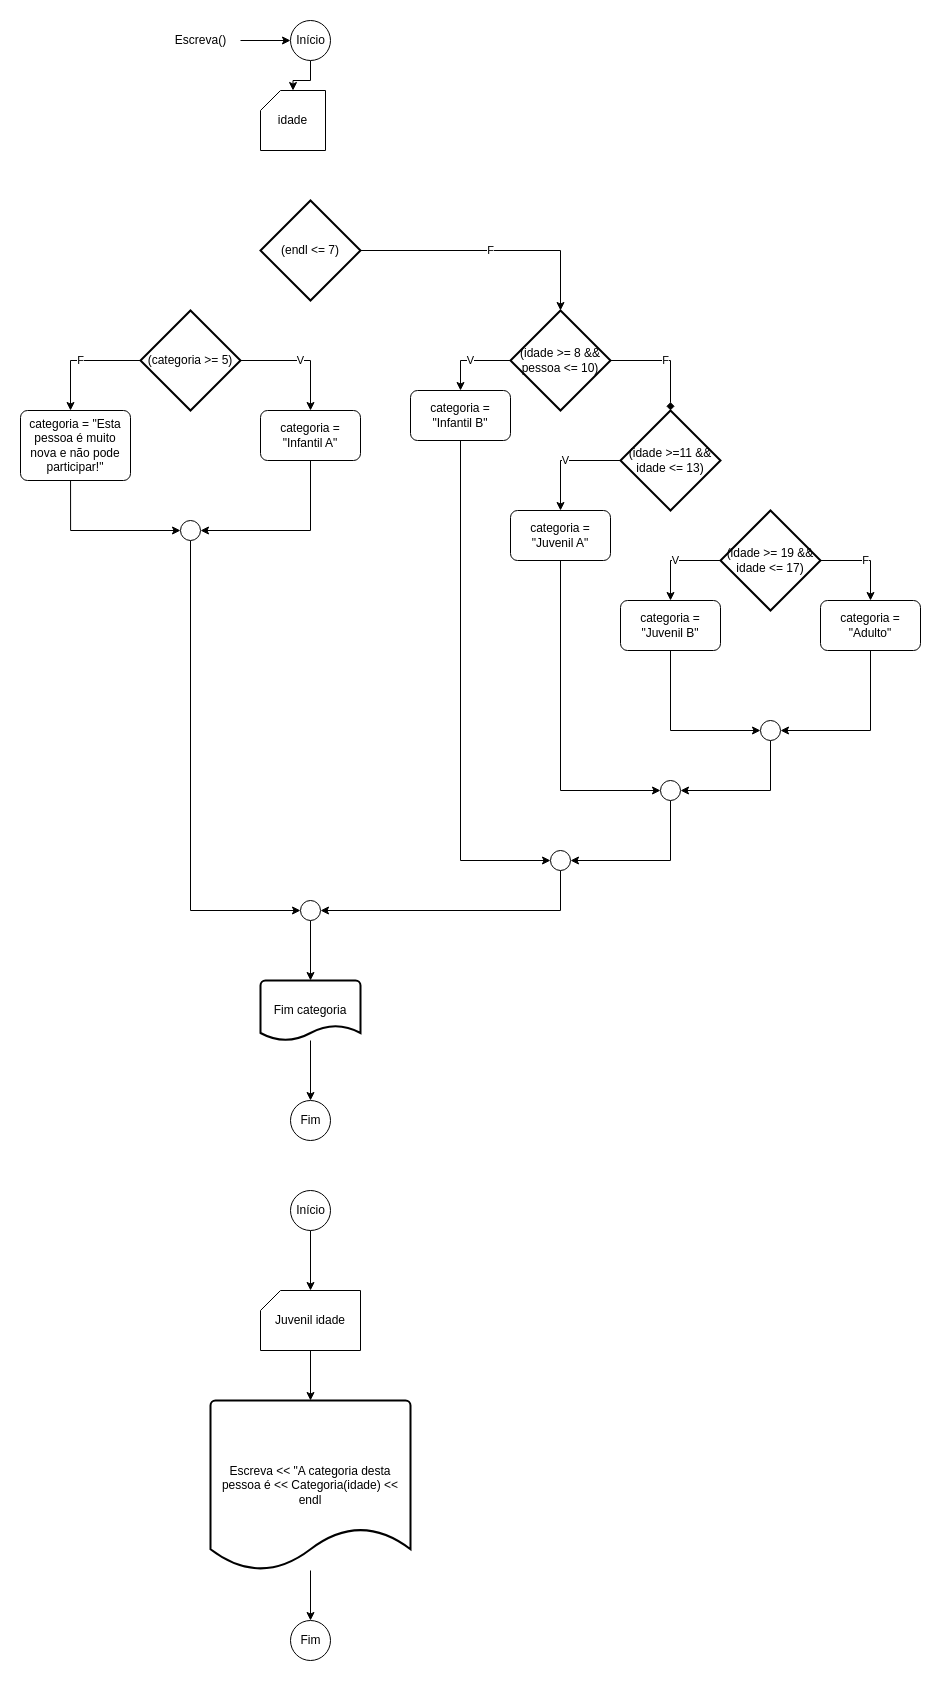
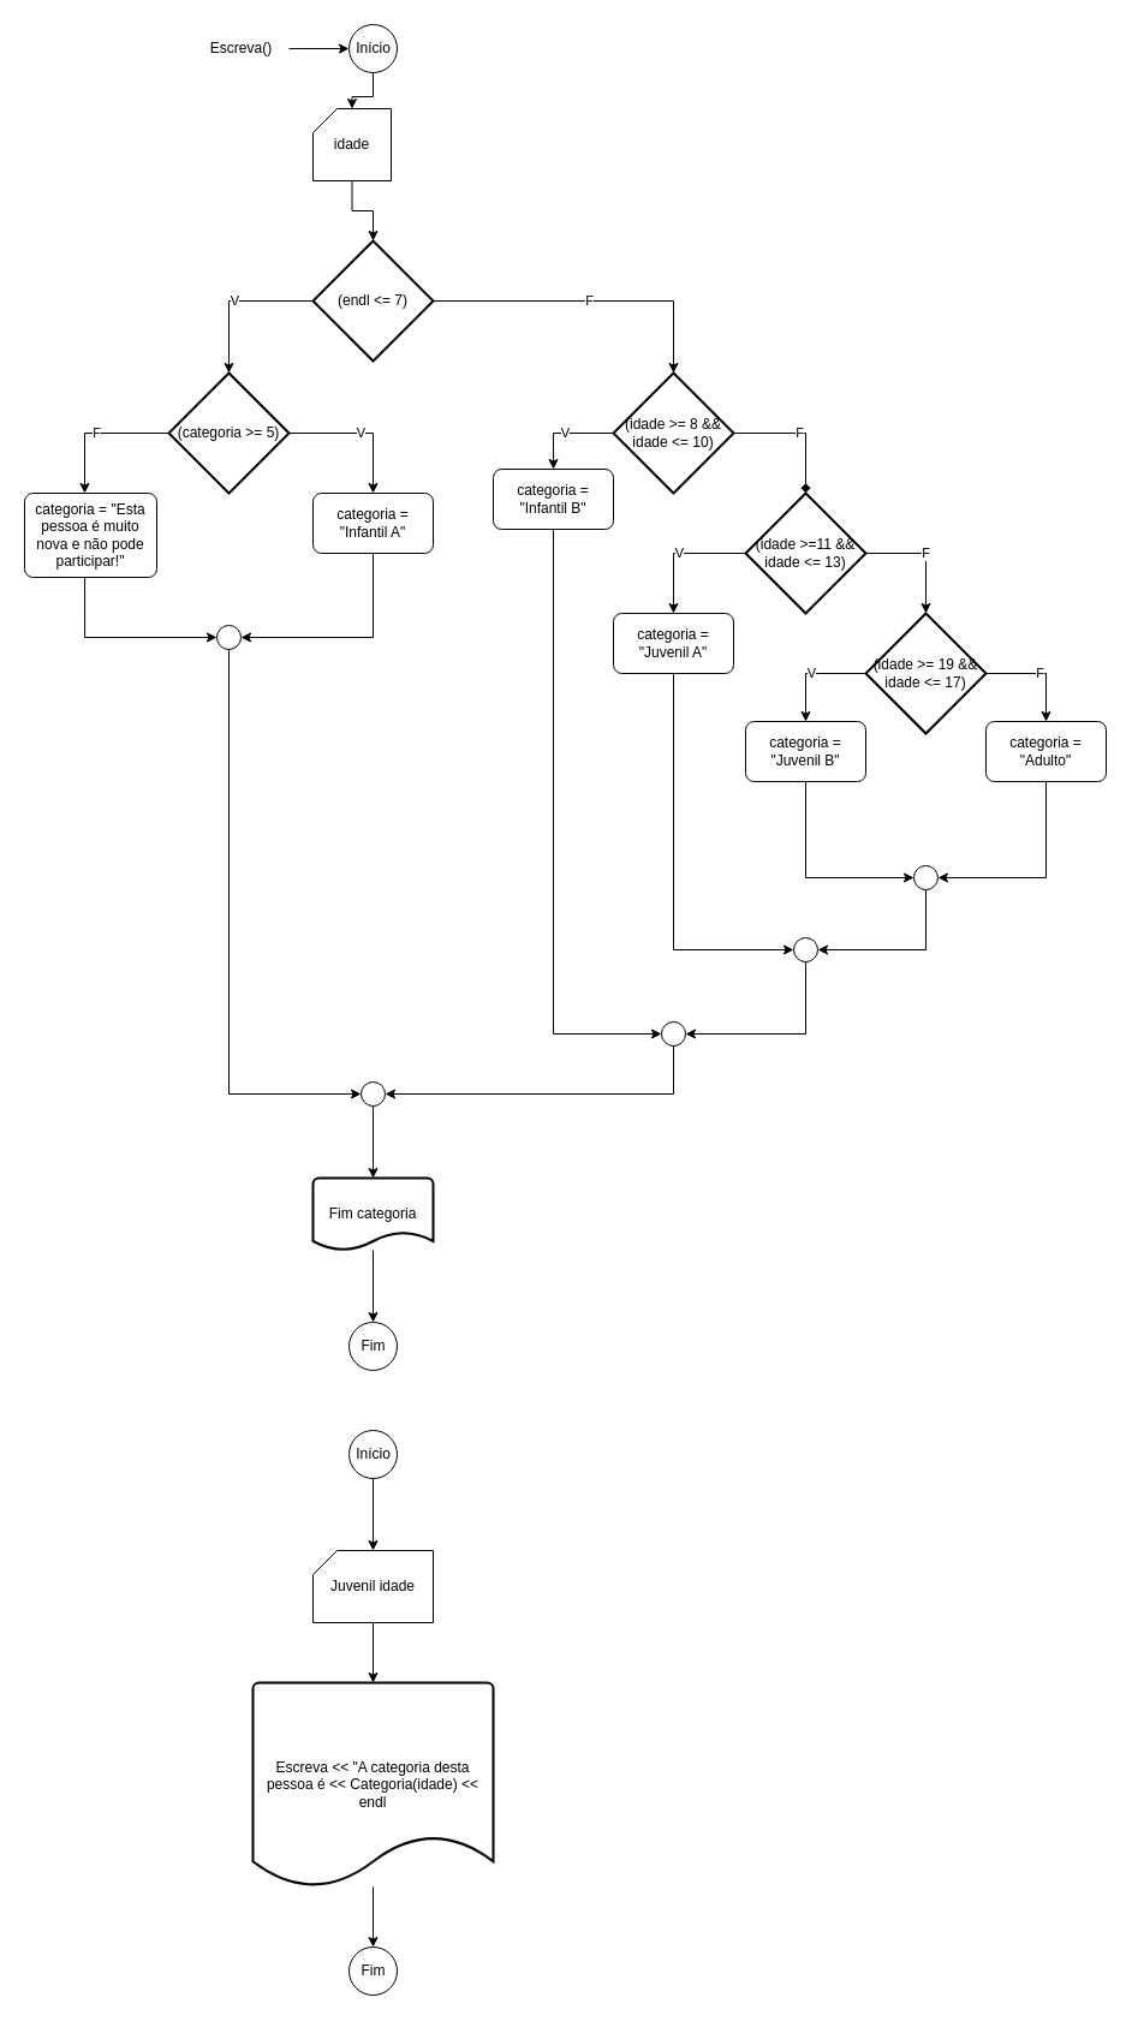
+ <mxCell id="6" value="" style="edgeStyle=orthogonalEdgeStyle;rounded=0;orthogonalLoop=1;jettySize=auto;html=1;" parent="1" source="7" target="10" edge="1"><mxGeometry relative="1" as="geometry" /></mxCell>
+ <mxCell id="8" value="V" style="edgeStyle=orthogonalEdgeStyle;rounded=0;orthogonalLoop=1;jettySize=auto;html=1;entryX=0.5;entryY=0;entryDx=0;entryDy=0;entryPerimeter=0;" parent="1" source="10" target="13" edge="1"><mxGeometry relative="1" as="geometry" /></mxCell>
- <mxCell id="20" value="(idade &amp;gt;= 8 &amp;amp;&amp;amp; pessoa &amp;lt;= 10)" style="strokeWidth=2;html=1;shape=mxgraph.flowchart.decision;whiteSpace=wrap;" parent="1" vertex="1"><mxGeometry x="510" y="310" width="100" height="100" as="geometry" /></mxCell>
+ <mxCell id="20" value="(idade &amp;gt;= 8 &amp;amp;&amp;amp; idade &amp;lt;= 10)" style="strokeWidth=2;html=1;shape=mxgraph.flowchart.decision;whiteSpace=wrap;" parent="1" vertex="1"><mxGeometry x="510" y="310" width="100" height="100" as="geometry" /></mxCell>
+ <mxCell id="22" value="F" style="edgeStyle=orthogonalEdgeStyle;rounded=0;orthogonalLoop=1;jettySize=auto;html=1;entryX=0.5;entryY=0;entryDx=0;entryDy=0;entryPerimeter=0;" parent="1" source="24" target="28" edge="1"><mxGeometry relative="1" as="geometry"><Array as="points"><mxPoint x="770" y="460" /></Array></mxGeometry></mxCell>
